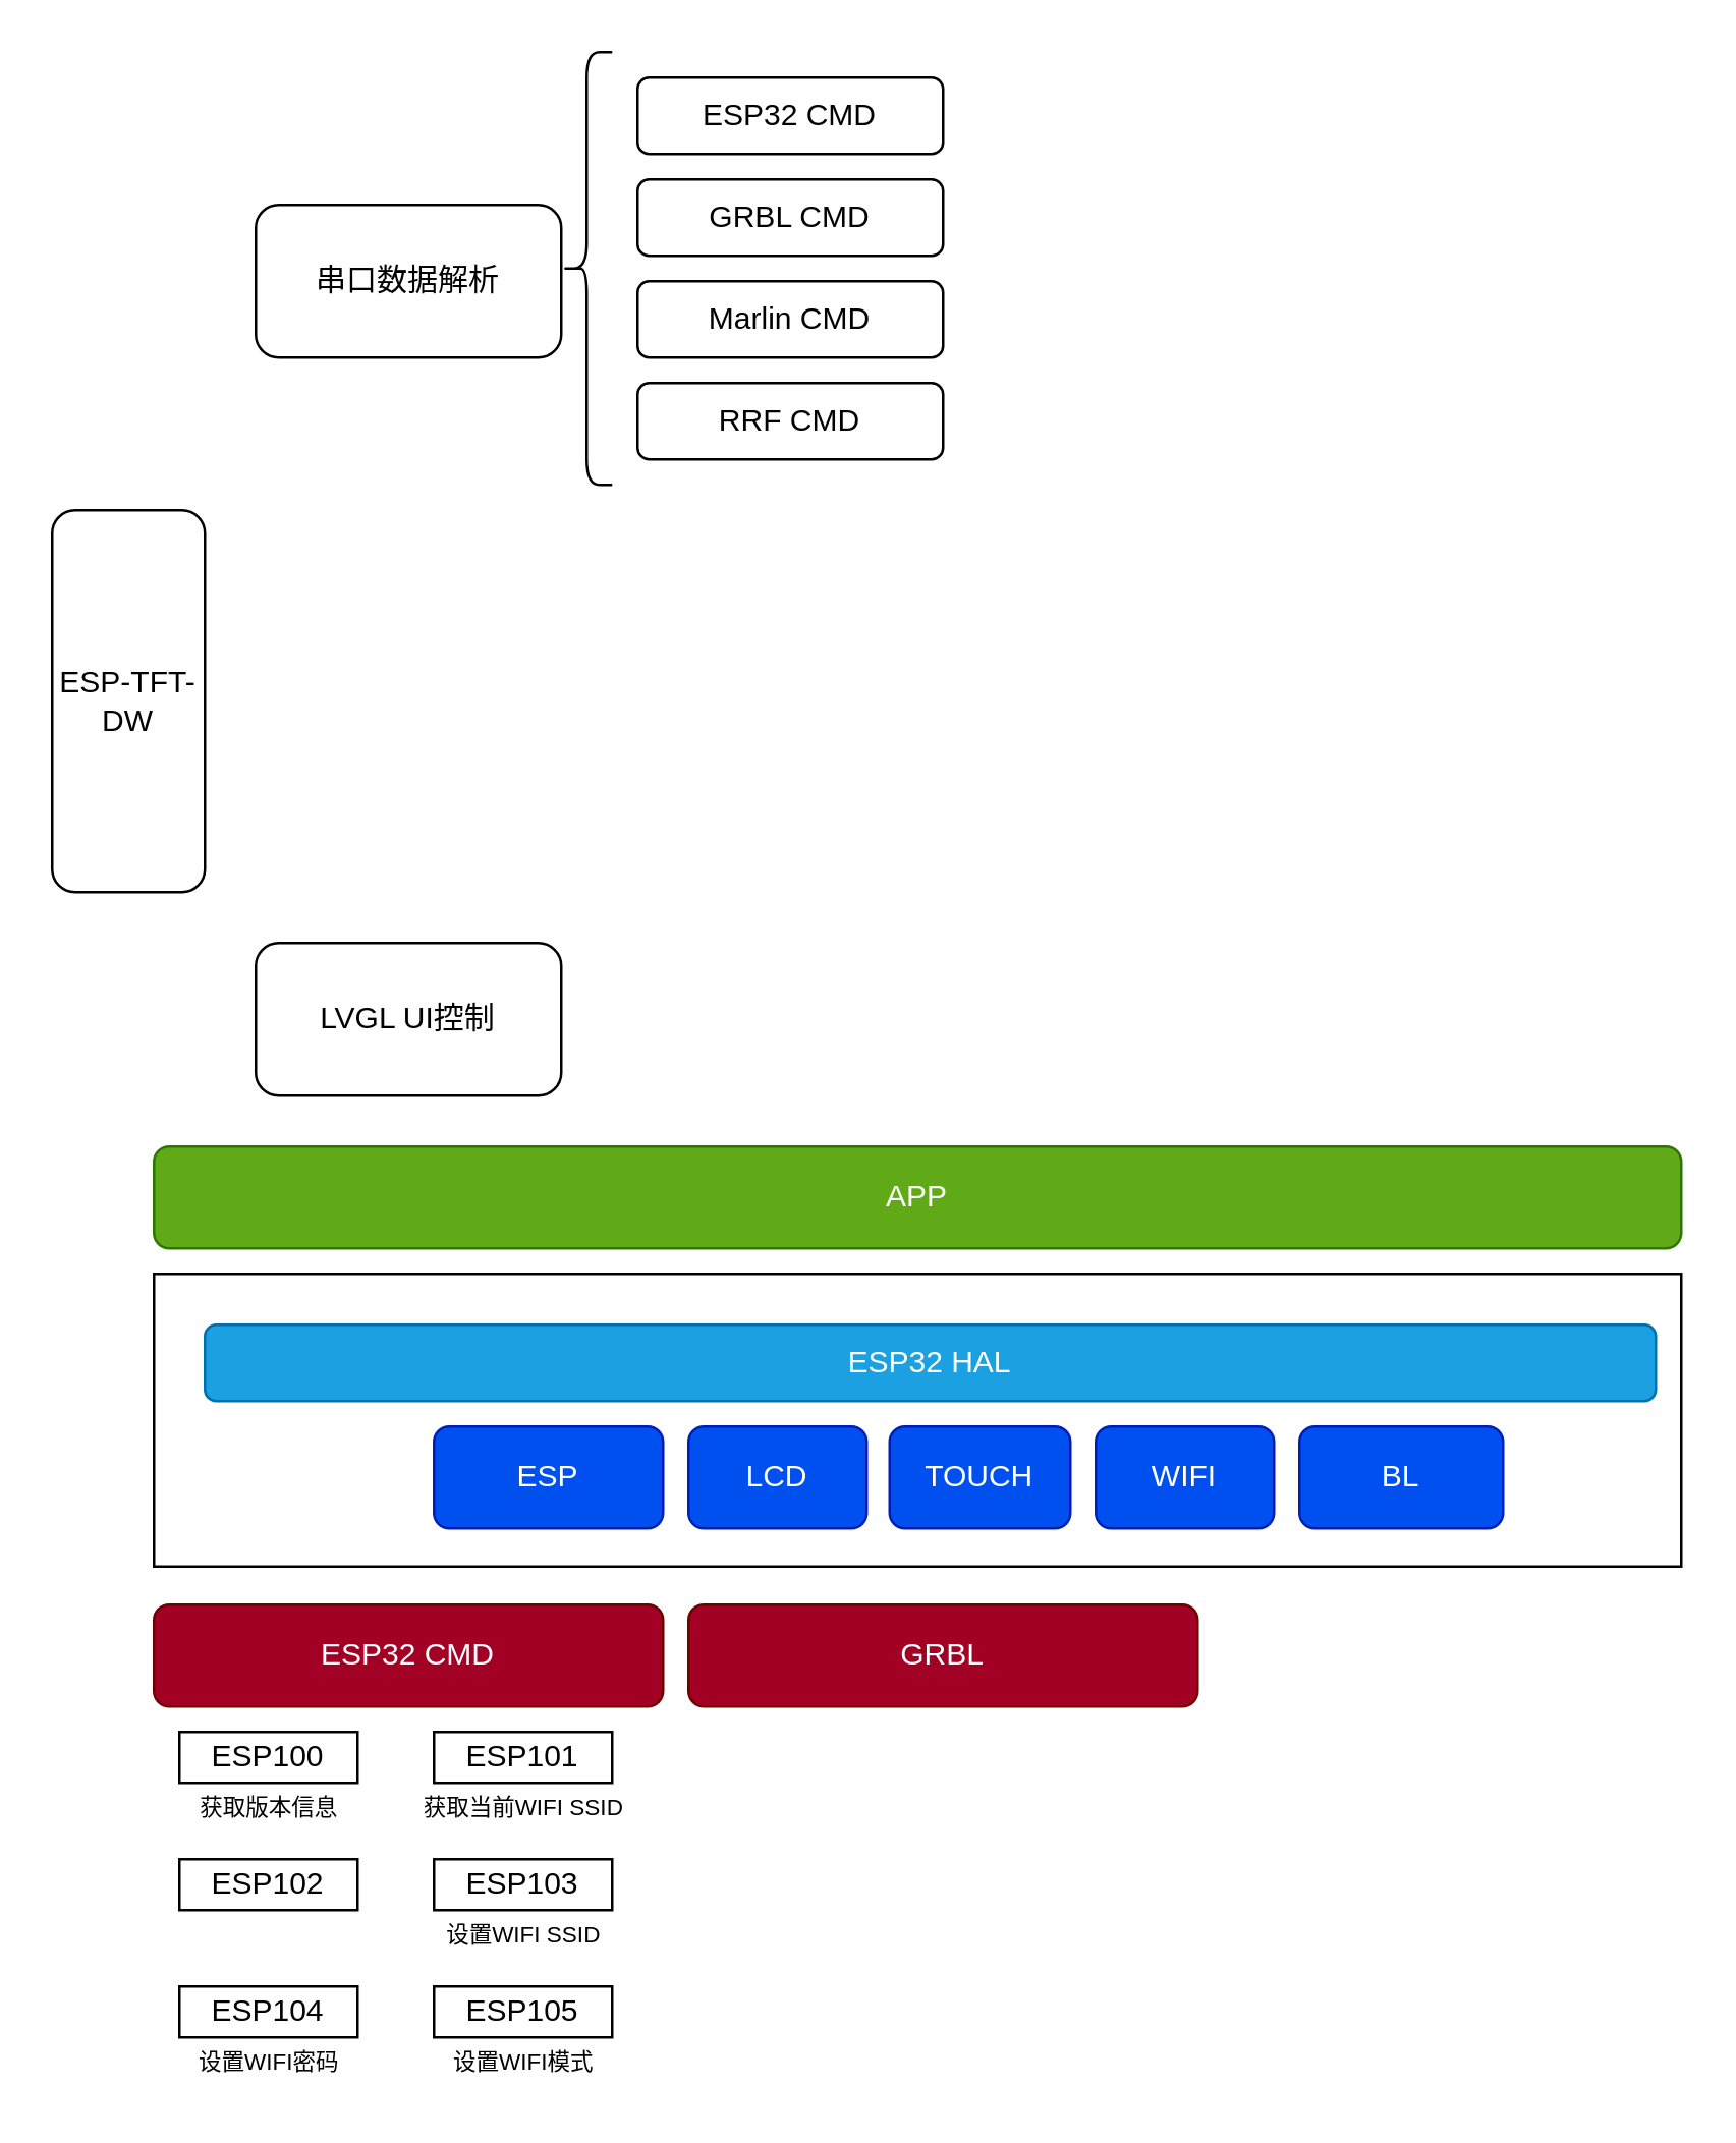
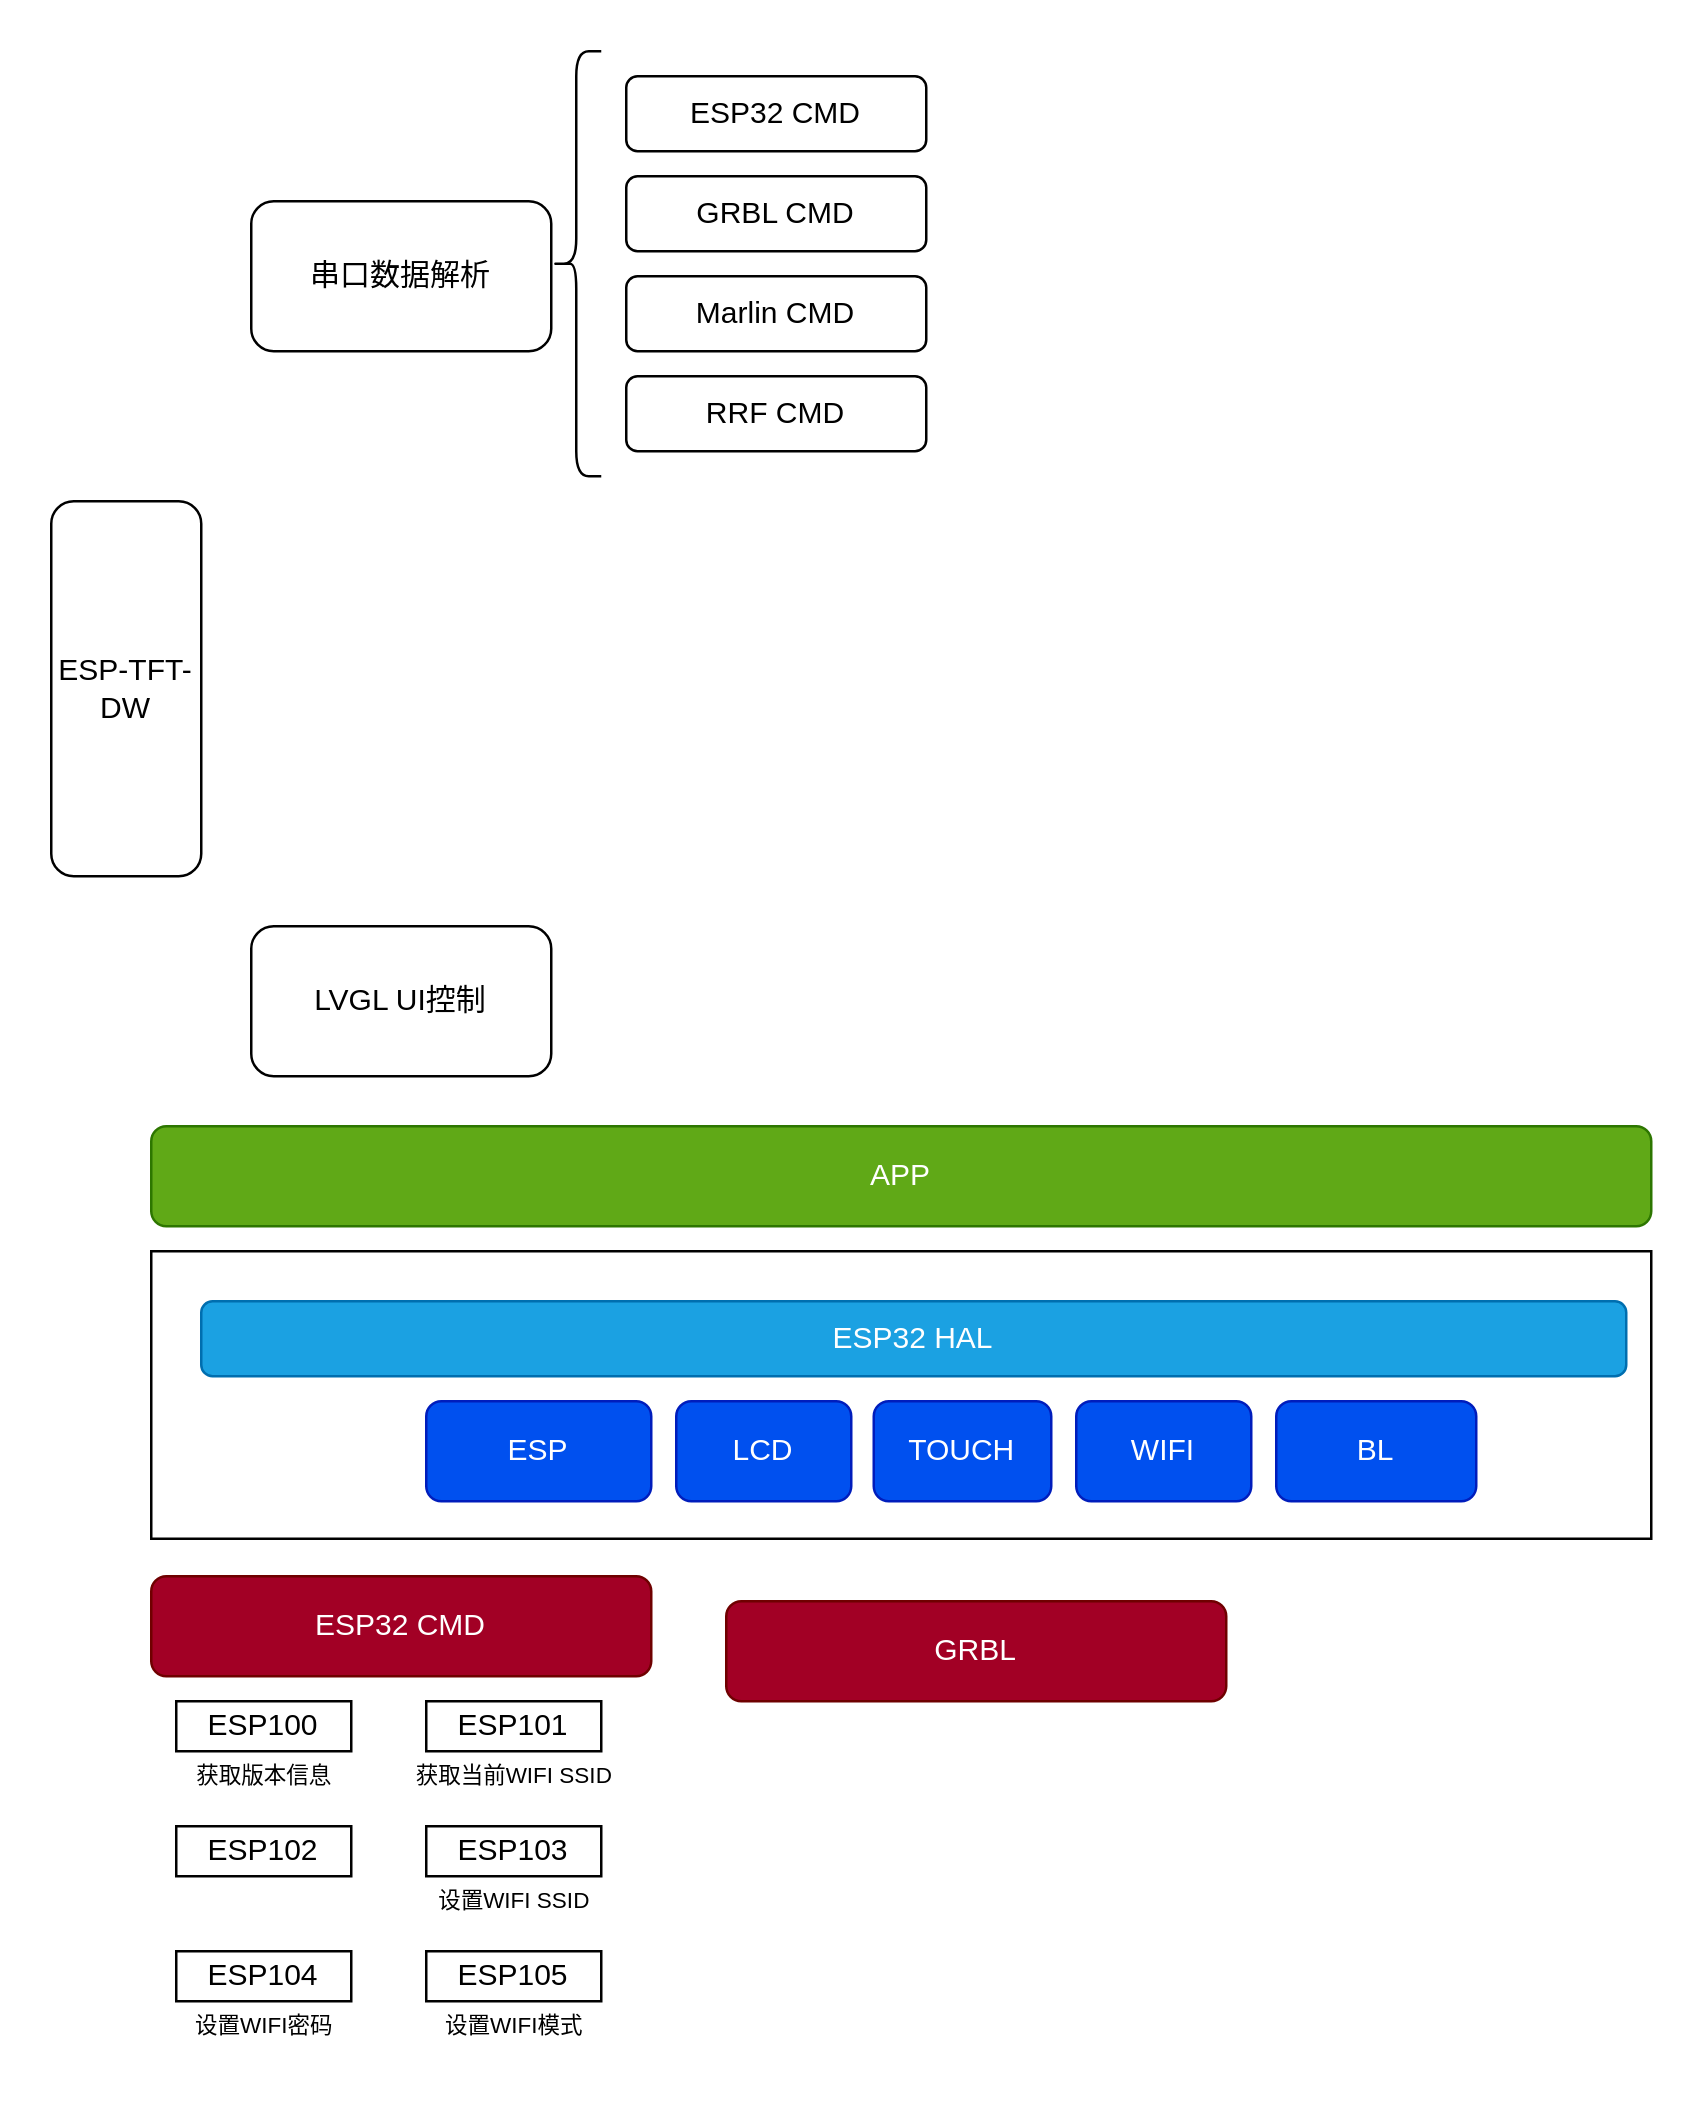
- <mxCell id="30" value="GRBL" style="rounded=1;whiteSpace=wrap;html=1;fillColor=#a20025;fontColor=#ffffff;strokeColor=#6F0000;" parent="1" vertex="1"><mxGeometry x="270" y="630" width="200" height="40" as="geometry" /></mxCell>
+ <mxCell id="30" value="GRBL" style="rounded=1;whiteSpace=wrap;html=1;fillColor=#a20025;fontColor=#ffffff;strokeColor=#6F0000;" parent="1" vertex="1"><mxGeometry x="290" y="640" width="200" height="40" as="geometry" /></mxCell>
